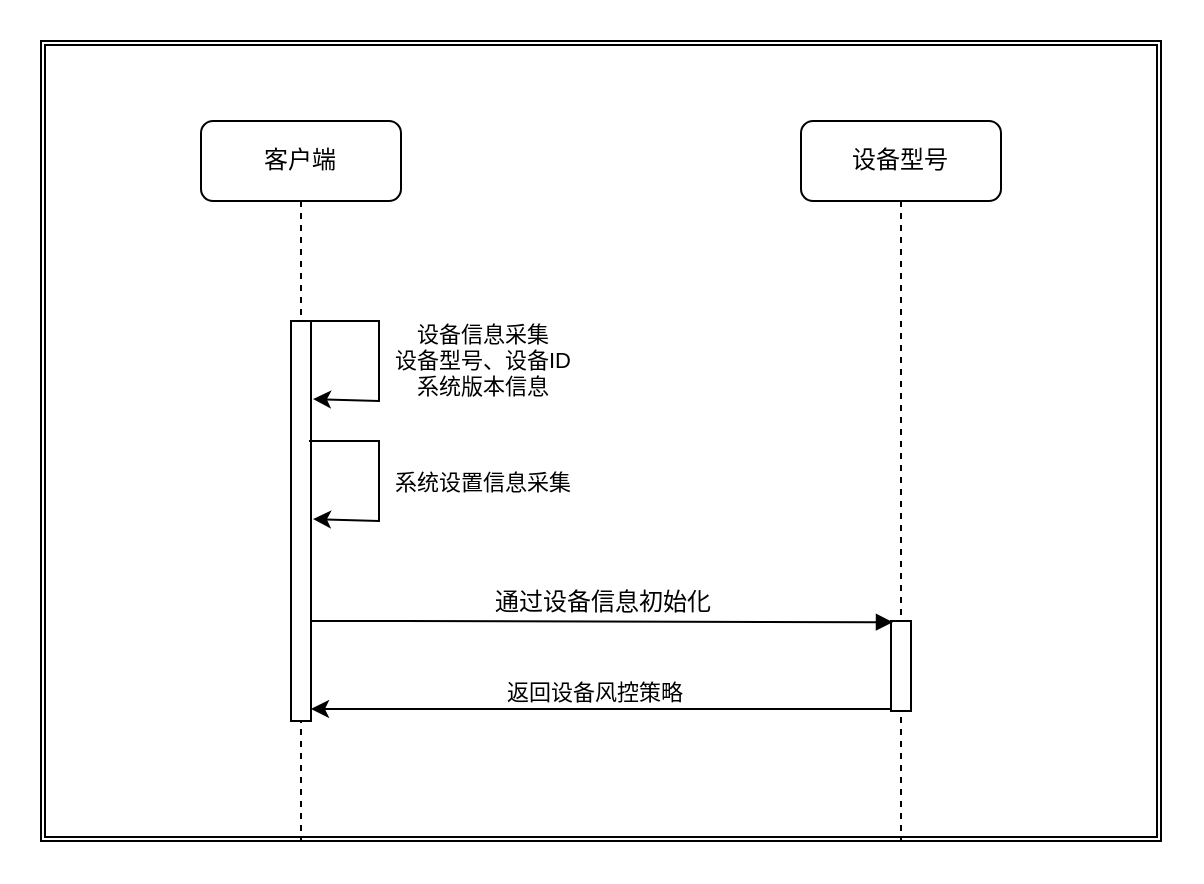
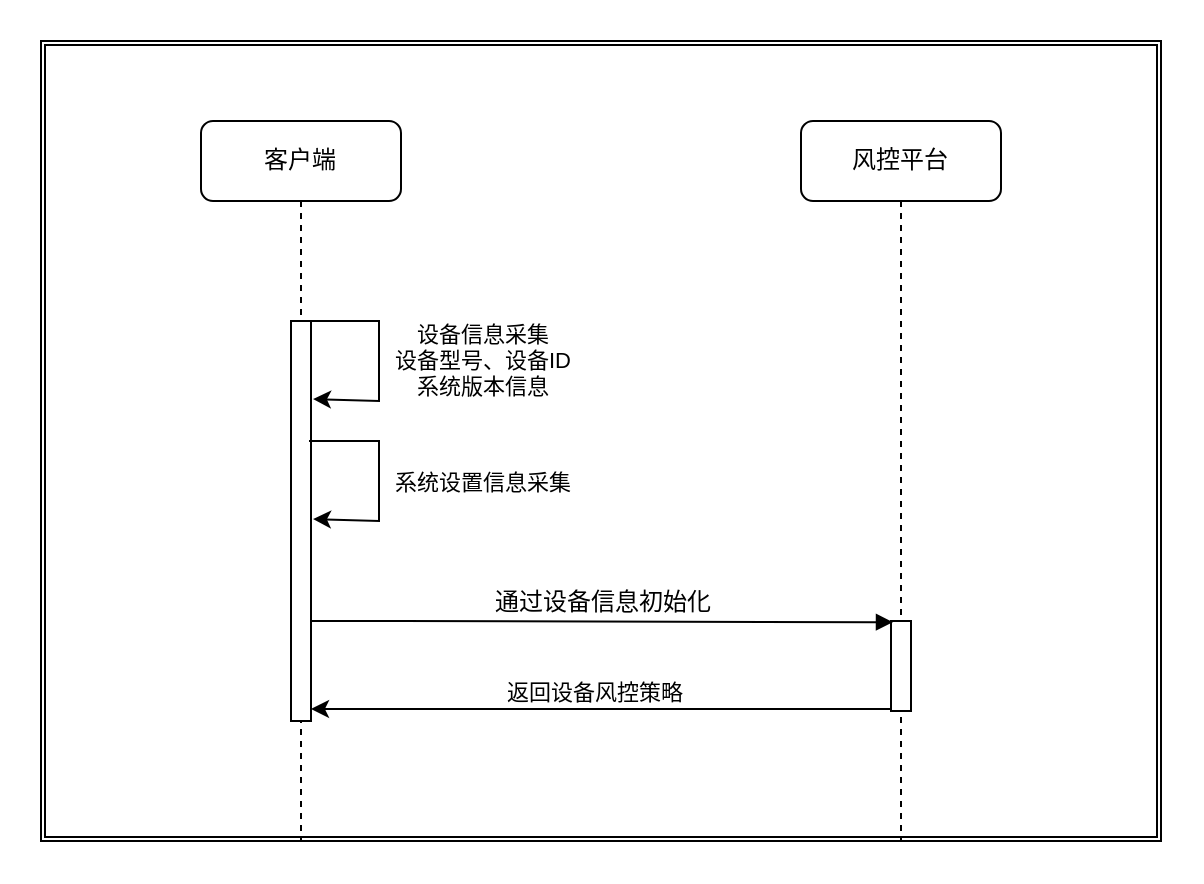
- <mxCell id="3" value="&lt;span style=&quot;text-align: left&quot;&gt;设备型号&lt;/span&gt;" style="shape=umlLifeline;perimeter=lifelinePerimeter;whiteSpace=wrap;html=1;container=1;collapsible=0;recursiveResize=0;outlineConnect=0;rounded=1;shadow=0;comic=0;labelBackgroundColor=none;strokeWidth=1;fontFamily=Verdana;fontSize=12;align=center;" vertex="1" parent="1"><mxGeometry x="400" y="60" width="100" height="360" as="geometry" /></mxCell>
+ <mxCell id="3" value="&lt;span style=&quot;text-align: left&quot;&gt;风控平台&lt;/span&gt;" style="shape=umlLifeline;perimeter=lifelinePerimeter;whiteSpace=wrap;html=1;container=1;collapsible=0;recursiveResize=0;outlineConnect=0;rounded=1;shadow=0;comic=0;labelBackgroundColor=none;strokeWidth=1;fontFamily=Verdana;fontSize=12;align=center;" vertex="1" parent="1"><mxGeometry x="400" y="60" width="100" height="360" as="geometry" /></mxCell>
